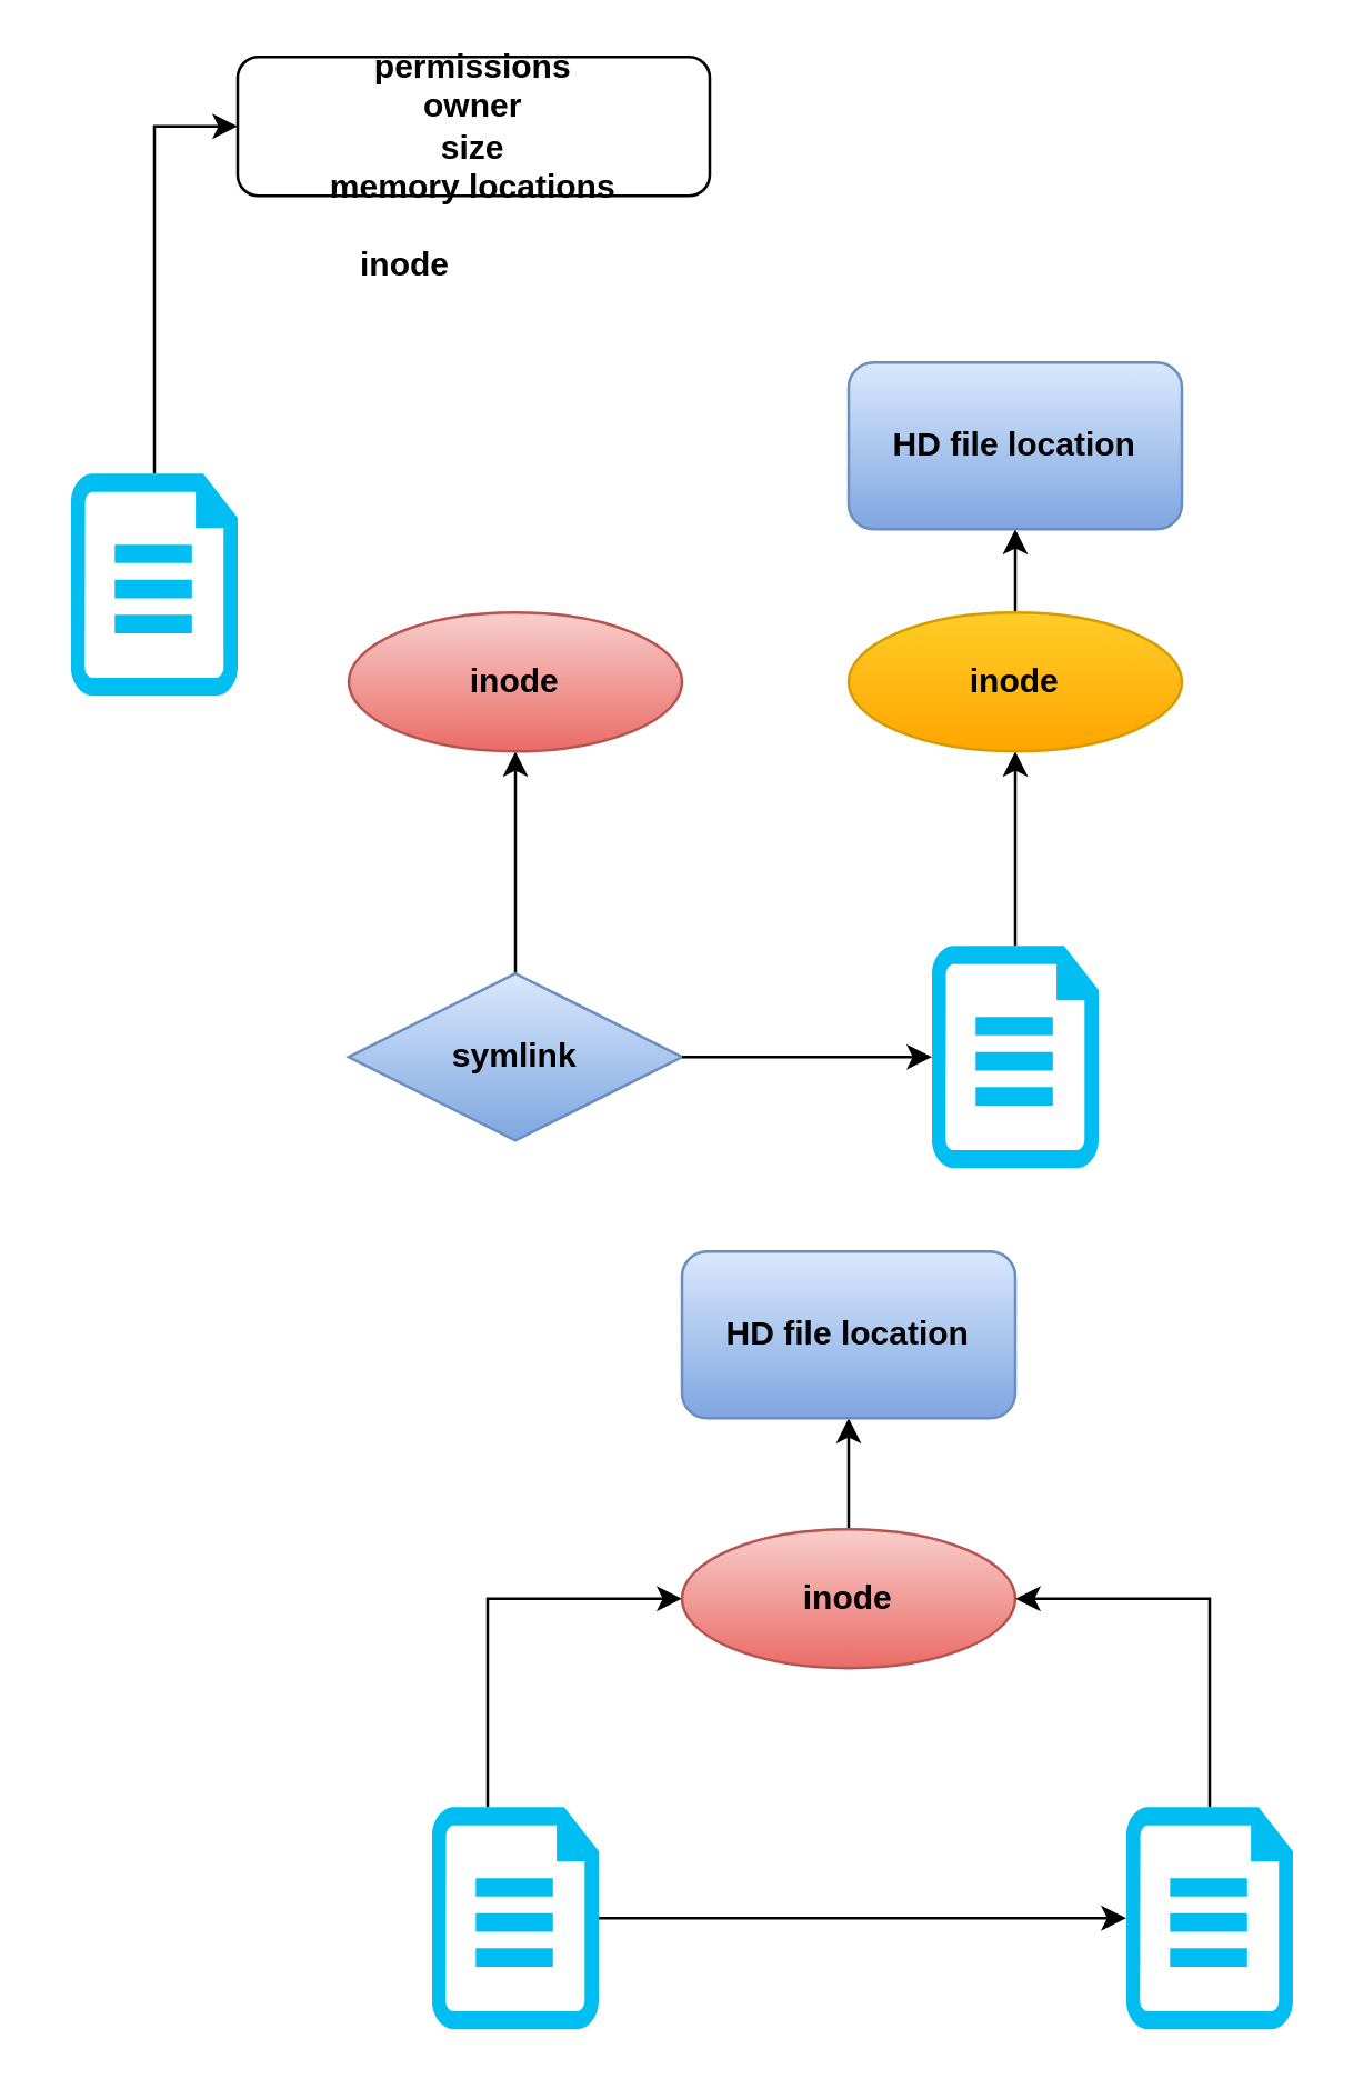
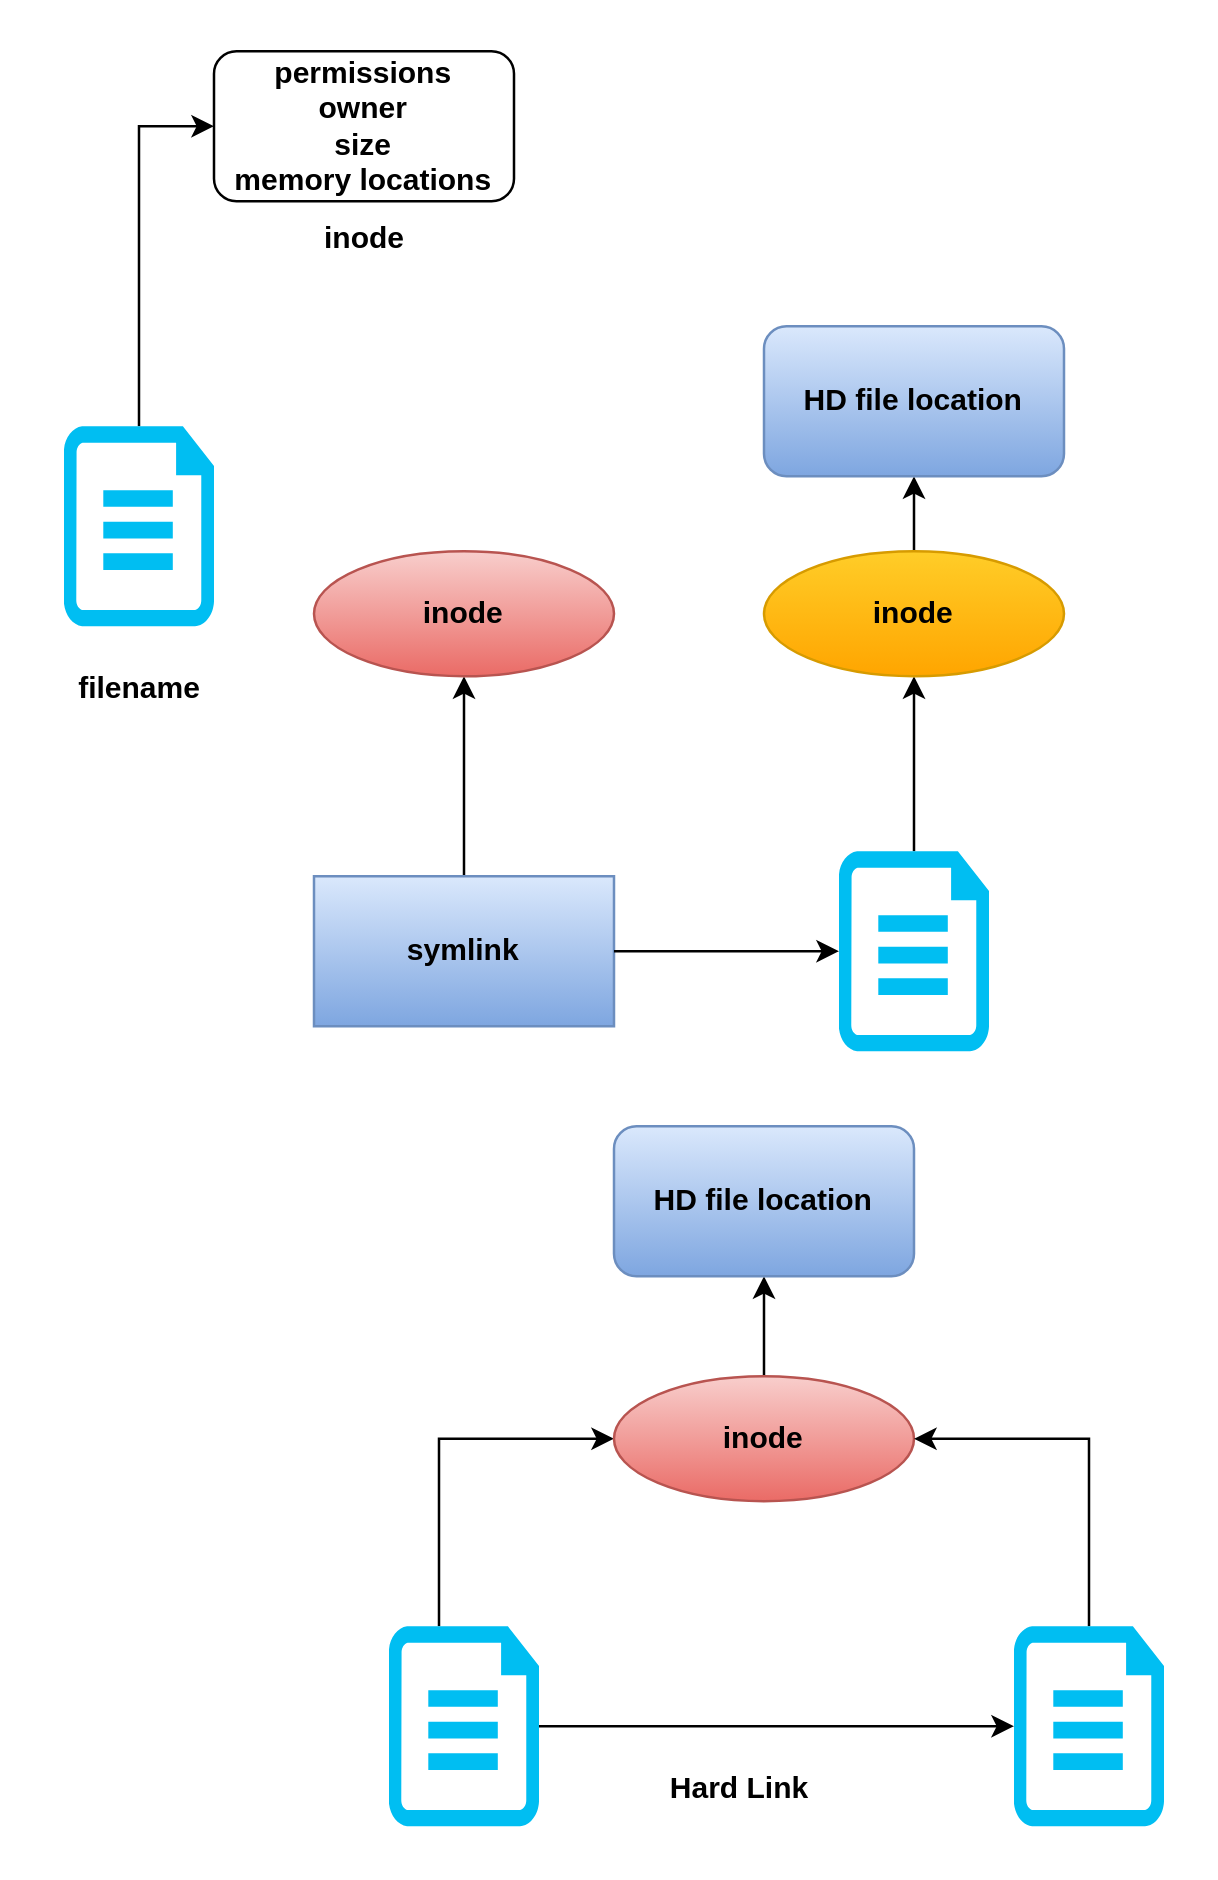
- <mxCell id="4" value="&lt;b&gt;permissions&lt;/b&gt;&lt;div&gt;&lt;b&gt;owner&lt;/b&gt;&lt;/div&gt;&lt;div&gt;&lt;b&gt;size&lt;/b&gt;&lt;/div&gt;&lt;div&gt;&lt;b&gt;memory locations&lt;/b&gt;&lt;/div&gt;" style="rounded=1;whiteSpace=wrap;html=1;" vertex="1" parent="1"><mxGeometry x="85" y="20" width="170" height="50" as="geometry" /></mxCell>
+ <mxCell id="4" value="&lt;b&gt;permissions&lt;/b&gt;&lt;div&gt;&lt;b&gt;owner&lt;/b&gt;&lt;/div&gt;&lt;div&gt;&lt;b&gt;size&lt;/b&gt;&lt;/div&gt;&lt;div&gt;&lt;b&gt;memory locations&lt;/b&gt;&lt;/div&gt;" style="rounded=1;whiteSpace=wrap;html=1;" vertex="1" parent="1"><mxGeometry x="85" y="20" width="120" height="60" as="geometry" /></mxCell>
+ <mxCell id="5" value="&lt;b&gt;filename&lt;/b&gt;" style="text;html=1;align=center;verticalAlign=middle;resizable=0;points=[];autosize=1;strokeColor=none;fillColor=none;" vertex="1" parent="1"><mxGeometry x="20" y="260" width="70" height="30" as="geometry" /></mxCell>
- <mxCell id="8" value="&lt;b&gt;symlink&lt;/b&gt;" style="rhombus;whiteSpace=wrap;html=1;fillColor=#dae8fc;gradientColor=#7ea6e0;strokeColor=#6c8ebf;" vertex="1" parent="1"><mxGeometry x="125" y="350" width="120" height="60" as="geometry" /></mxCell>
+ <mxCell id="8" value="&lt;b&gt;symlink&lt;/b&gt;" style="rounded=0;whiteSpace=wrap;html=1;fillColor=#dae8fc;gradientColor=#7ea6e0;strokeColor=#6c8ebf;" vertex="1" parent="1"><mxGeometry x="125" y="350" width="120" height="60" as="geometry" /></mxCell>
+ <mxCell id="23" value="&lt;b&gt;Hard Link&lt;/b&gt;" style="text;html=1;align=center;verticalAlign=middle;resizable=0;points=[];autosize=1;strokeColor=none;fillColor=none;" vertex="1" parent="1"><mxGeometry x="255" y="700" width="80" height="30" as="geometry" /></mxCell>
